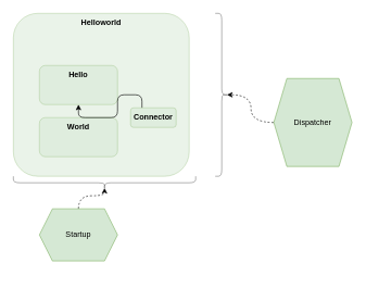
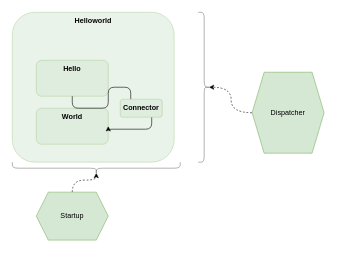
- <mxCell id="11" style="edgeStyle=orthogonalEdgeStyle;rounded=1;orthogonalLoop=1;jettySize=auto;html=1;exitX=0.25;exitY=0;exitDx=0;exitDy=0;" edge="1" parent="1" source="13" target="3"><mxGeometry relative="1" as="geometry" /></mxCell>
+ <mxCell id="11" style="edgeStyle=orthogonalEdgeStyle;rounded=1;orthogonalLoop=1;jettySize=auto;html=1;exitX=0.25;exitY=0;exitDx=0;exitDy=0;endArrow=none;" edge="1" parent="1" source="13" target="3"><mxGeometry relative="1" as="geometry" /></mxCell>
+ <mxCell id="12" style="edgeStyle=orthogonalEdgeStyle;rounded=1;orthogonalLoop=1;jettySize=auto;html=1;exitX=0.75;exitY=1;exitDx=0;exitDy=0;" edge="1" parent="1" source="13" target="8"><mxGeometry relative="1" as="geometry" /></mxCell>
